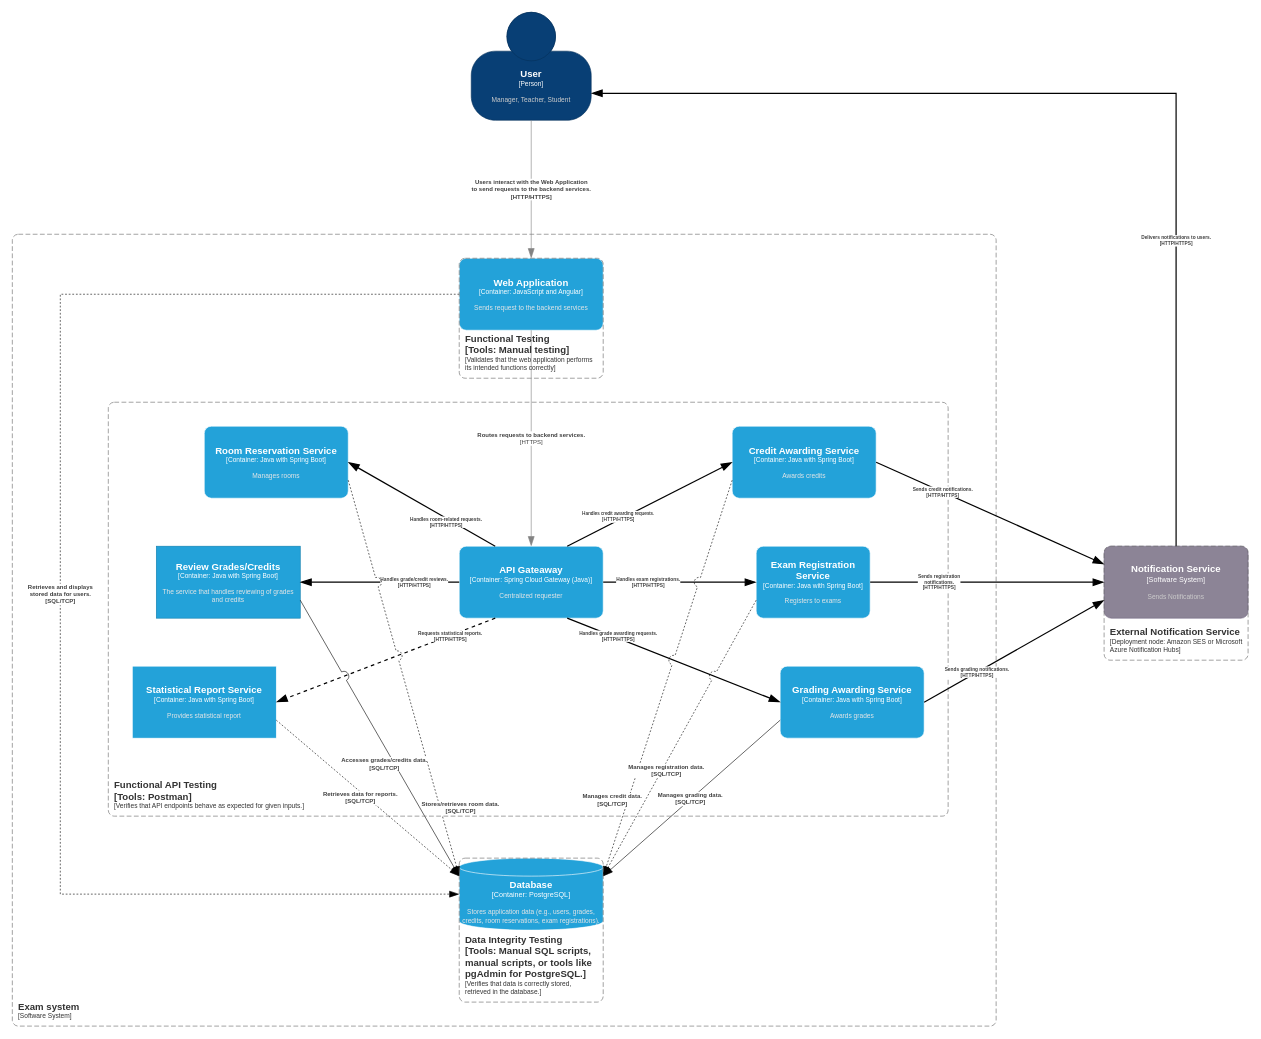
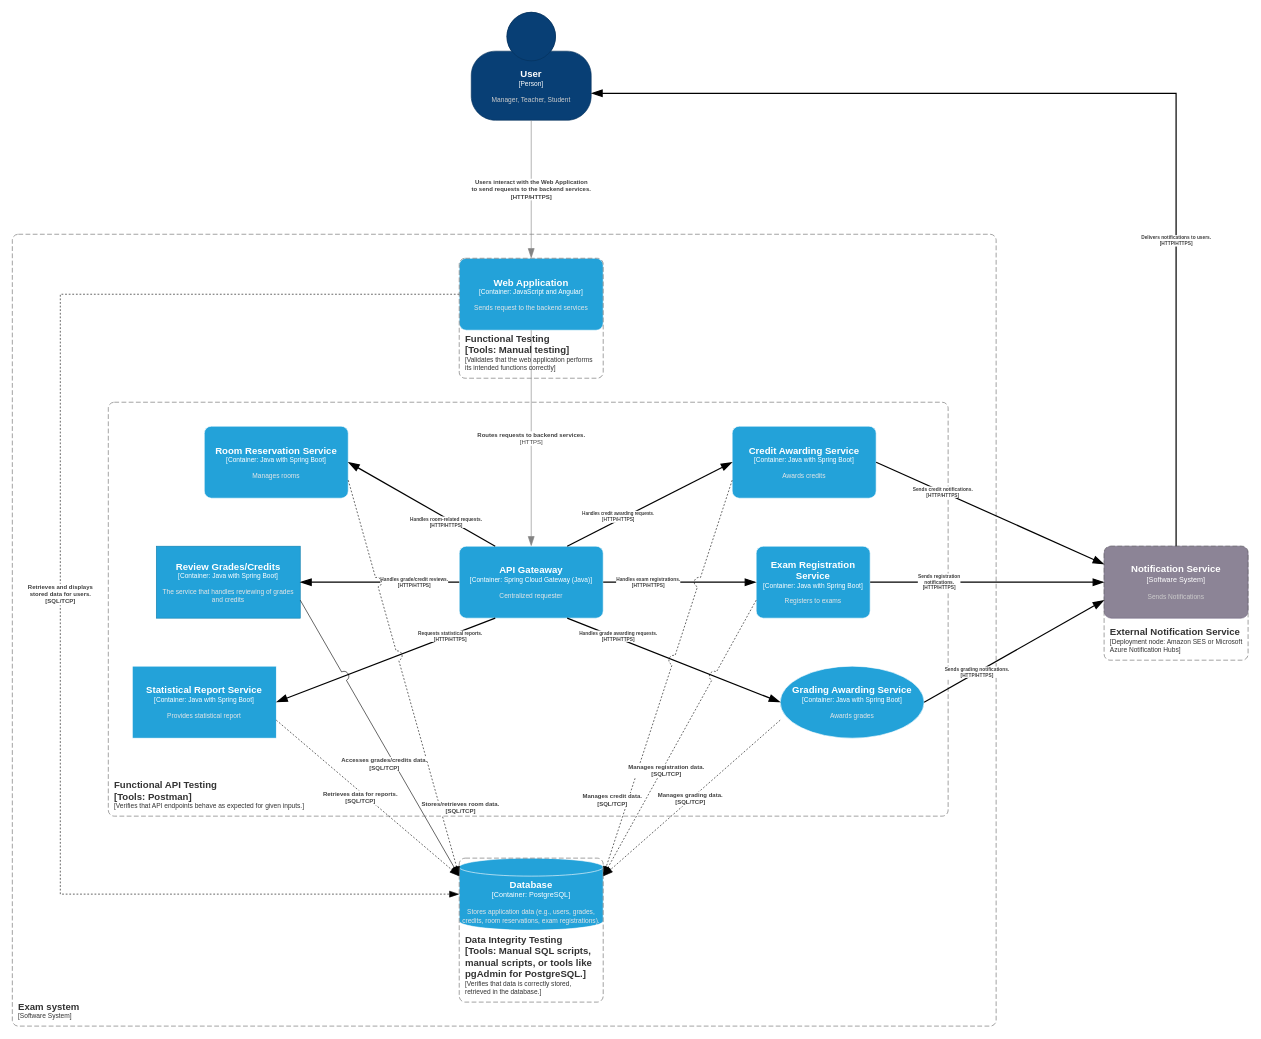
- <mxCell id="16" value="&lt;div style=&quot;text-align: left; font-size: 8px;&quot;&gt;&lt;div style=&quot;text-align: center; font-size: 8px;&quot;&gt;&lt;b style=&quot;font-size: 8px;&quot;&gt;Requests statistical reports.&#10;[HTTP/HTTPS]&lt;/b&gt;&lt;/div&gt;&lt;/div&gt;" style="endArrow=blockThin;html=1;fontSize=8;fontColor=#404040;strokeWidth=2;endFill=1;strokeColor=default;elbow=vertical;metaEdit=1;endSize=14;startSize=14;jumpStyle=arc;jumpSize=16;rounded=0;entryX=1;entryY=0.5;entryDx=0;entryDy=0;entryPerimeter=0;exitX=0.25;exitY=1;exitDx=0;exitDy=0;exitPerimeter=0;dashed=1;" parent="1" source="2" target="4" edge="1"><mxGeometry x="-0.587" y="1" width="240" relative="1" as="geometry"><mxPoint x="785" y="1170" as="sourcePoint" /><mxPoint x="490" y="950" as="targetPoint" /><mxPoint as="offset" /></mxGeometry></mxCell>
+ <mxCell id="16" value="&lt;div style=&quot;text-align: left; font-size: 8px;&quot;&gt;&lt;div style=&quot;text-align: center; font-size: 8px;&quot;&gt;&lt;b style=&quot;font-size: 8px;&quot;&gt;Requests statistical reports.&#10;[HTTP/HTTPS]&lt;/b&gt;&lt;/div&gt;&lt;/div&gt;" style="endArrow=blockThin;html=1;fontSize=8;fontColor=#404040;strokeWidth=2;endFill=1;strokeColor=default;elbow=vertical;metaEdit=1;endSize=14;startSize=14;jumpStyle=arc;jumpSize=16;rounded=0;entryX=1;entryY=0.5;entryDx=0;entryDy=0;entryPerimeter=0;exitX=0.25;exitY=1;exitDx=0;exitDy=0;exitPerimeter=0;" parent="1" source="2" target="4" edge="1"><mxGeometry x="-0.587" y="1" width="240" relative="1" as="geometry"><mxPoint x="785" y="1170" as="sourcePoint" /><mxPoint x="490" y="950" as="targetPoint" /><mxPoint as="offset" /></mxGeometry></mxCell>
- <mxCell id="5" value="&lt;font style=&quot;font-size: 16px&quot;&gt;&lt;b&gt;Grading Awarding Service&lt;/b&gt;&lt;/font&gt;&lt;div&gt;[Container: Java with Spring Boot]&lt;/div&gt;&lt;br&gt;&lt;div&gt;&lt;font style=&quot;font-size: 11px&quot;&gt;&lt;font color=&quot;#E6E6E6&quot;&gt;Awards grades&lt;/font&gt;&lt;/div&gt;" style="rounded=1;whiteSpace=wrap;html=1;fontSize=11;labelBackgroundColor=none;fillColor=#23A2D9;fontColor=#ffffff;align=center;arcSize=10;strokeColor=#FFFFFF;metaEdit=1;resizable=0;points=[[0.25,0,0],[0.5,0,0],[0.75,0,0],[1,0.25,0],[1,0.5,0],[1,0.75,0],[0.75,1,0],[0.5,1,0],[0.25,1,0],[0,0.75,0],[0,0.5,0],[0,0.25,0]];" parent="1" vertex="1"><mxGeometry x="1300" y="1110" width="240" height="120" as="geometry" /></mxCell>
+ <mxCell id="5" value="&lt;font style=&quot;font-size: 16px&quot;&gt;&lt;b&gt;Grading Awarding Service&lt;/b&gt;&lt;/font&gt;&lt;div&gt;[Container: Java with Spring Boot]&lt;/div&gt;&lt;br&gt;&lt;div&gt;&lt;font style=&quot;font-size: 11px&quot;&gt;&lt;font color=&quot;#E6E6E6&quot;&gt;Awards grades&lt;/font&gt;&lt;/div&gt;" style="ellipse;whiteSpace=wrap;html=1;fontSize=11;labelBackgroundColor=none;fillColor=#23A2D9;fontColor=#ffffff;align=center;arcSize=10;strokeColor=#FFFFFF;metaEdit=1;resizable=0;points=[[0.25,0,0],[0.5,0,0],[0.75,0,0],[1,0.25,0],[1,0.5,0],[1,0.75,0],[0.75,1,0],[0.5,1,0],[0.25,1,0],[0,0.75,0],[0,0.5,0],[0,0.25,0]];" parent="1" vertex="1"><mxGeometry x="1300" y="1110" width="240" height="120" as="geometry" /></mxCell>
- <mxCell id="22" value="&lt;div style=&quot;text-align: left&quot;&gt;&lt;div style=&quot;text-align: center&quot;&gt;&lt;b&gt;Manages grading data.&#10;[SQL/TCP]&lt;/b&gt;&lt;/div&gt;" style="endArrow=blockThin;html=1;fontSize=10;fontColor=#404040;strokeWidth=1;endFill=1;strokeColor=default;elbow=vertical;metaEdit=1;endSize=14;startSize=14;jumpStyle=arc;jumpSize=16;rounded=0;entryX=1;entryY=0.25;entryDx=0;entryDy=0;entryPerimeter=0;exitX=0;exitY=0.75;exitDx=0;exitDy=0;exitPerimeter=0;dashed=0;" parent="1" source="5" target="9" edge="1"><mxGeometry x="0.011" y="-1" width="240" relative="1" as="geometry"><mxPoint x="1260" y="1090" as="sourcePoint" /><mxPoint x="1045" y="1630" as="targetPoint" /><mxPoint as="offset" /></mxGeometry></mxCell>
+ <mxCell id="22" value="&lt;div style=&quot;text-align: left&quot;&gt;&lt;div style=&quot;text-align: center&quot;&gt;&lt;b&gt;Manages grading data.&#10;[SQL/TCP]&lt;/b&gt;&lt;/div&gt;" style="endArrow=blockThin;html=1;fontSize=10;fontColor=#404040;strokeWidth=1;endFill=1;strokeColor=default;elbow=vertical;metaEdit=1;endSize=14;startSize=14;jumpStyle=arc;jumpSize=16;rounded=0;entryX=1;entryY=0.25;entryDx=0;entryDy=0;entryPerimeter=0;exitX=0;exitY=0.75;exitDx=0;exitDy=0;exitPerimeter=0;dashed=1;" parent="1" source="5" target="9" edge="1"><mxGeometry x="0.011" y="-1" width="240" relative="1" as="geometry"><mxPoint x="1260" y="1090" as="sourcePoint" /><mxPoint x="1045" y="1630" as="targetPoint" /><mxPoint as="offset" /></mxGeometry></mxCell>
